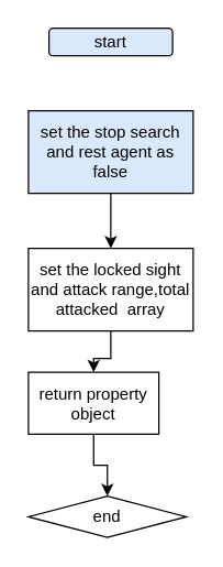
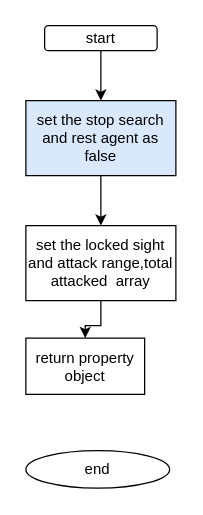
- <mxCell id="3" value="start" style="rounded=1;whiteSpace=wrap;html=1;fillColor=#dae8fc;" vertex="1" parent="1"><mxGeometry x="35" y="20" width="90" height="20" as="geometry" /></mxCell>
+ <mxCell id="3" value="start" style="rounded=1;whiteSpace=wrap;html=1;" vertex="1" parent="1"><mxGeometry x="35" y="20" width="90" height="20" as="geometry" /></mxCell>
+ <mxCell id="2" value="" style="edgeStyle=orthogonalEdgeStyle;rounded=0;orthogonalLoop=1;jettySize=auto;html=1;" edge="1" parent="1" source="3" target="5"><mxGeometry relative="1" as="geometry" /></mxCell>
- <mxCell id="8" value="" style="edgeStyle=orthogonalEdgeStyle;rounded=0;orthogonalLoop=1;jettySize=auto;html=1;" edge="1" parent="1" source="9" target="10"><mxGeometry relative="1" as="geometry" /></mxCell>
- <mxCell id="10" value="end" style="rhombus;whiteSpace=wrap;html=1;" vertex="1" parent="1"><mxGeometry x="20" y="360" width="115" height="30" as="geometry" /></mxCell>
+ <mxCell id="10" value="end" style="ellipse;whiteSpace=wrap;html=1;rounded=0;" vertex="1" parent="1"><mxGeometry x="20" y="360" width="115" height="30" as="geometry" /></mxCell>
